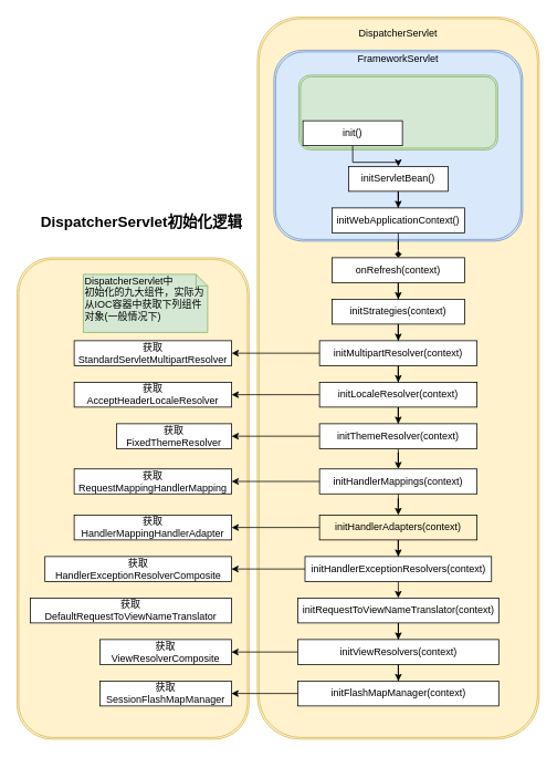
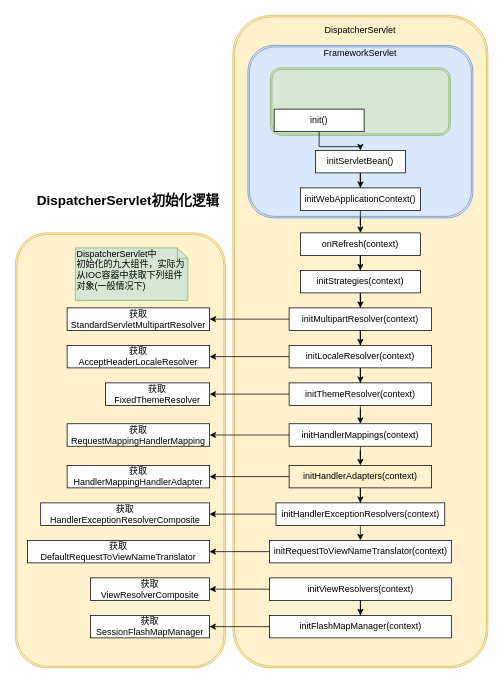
- <mxCell id="10" value="" style="edgeStyle=orthogonalEdgeStyle;rounded=0;orthogonalLoop=1;jettySize=auto;html=1;endArrow=diamond;" parent="1" source="11" target="13" edge="1"><mxGeometry relative="1" as="geometry" /></mxCell>
+ <mxCell id="10" value="" style="edgeStyle=orthogonalEdgeStyle;rounded=0;orthogonalLoop=1;jettySize=auto;html=1;" parent="1" source="11" target="13" edge="1"><mxGeometry relative="1" as="geometry" /></mxCell>
- <mxCell id="40" value="" style="edgeStyle=orthogonalEdgeStyle;rounded=0;orthogonalLoop=1;jettySize=auto;html=1;" parent="1" source="41" target="45" edge="1"><mxGeometry relative="1" as="geometry" /></mxCell>
+ <mxCell id="40" value="" style="edgeStyle=orthogonalEdgeStyle;rounded=0;orthogonalLoop=1;jettySize=auto;html=1;" parent="1" source="41" target="42" edge="1"><mxGeometry relative="1" as="geometry" /></mxCell>
